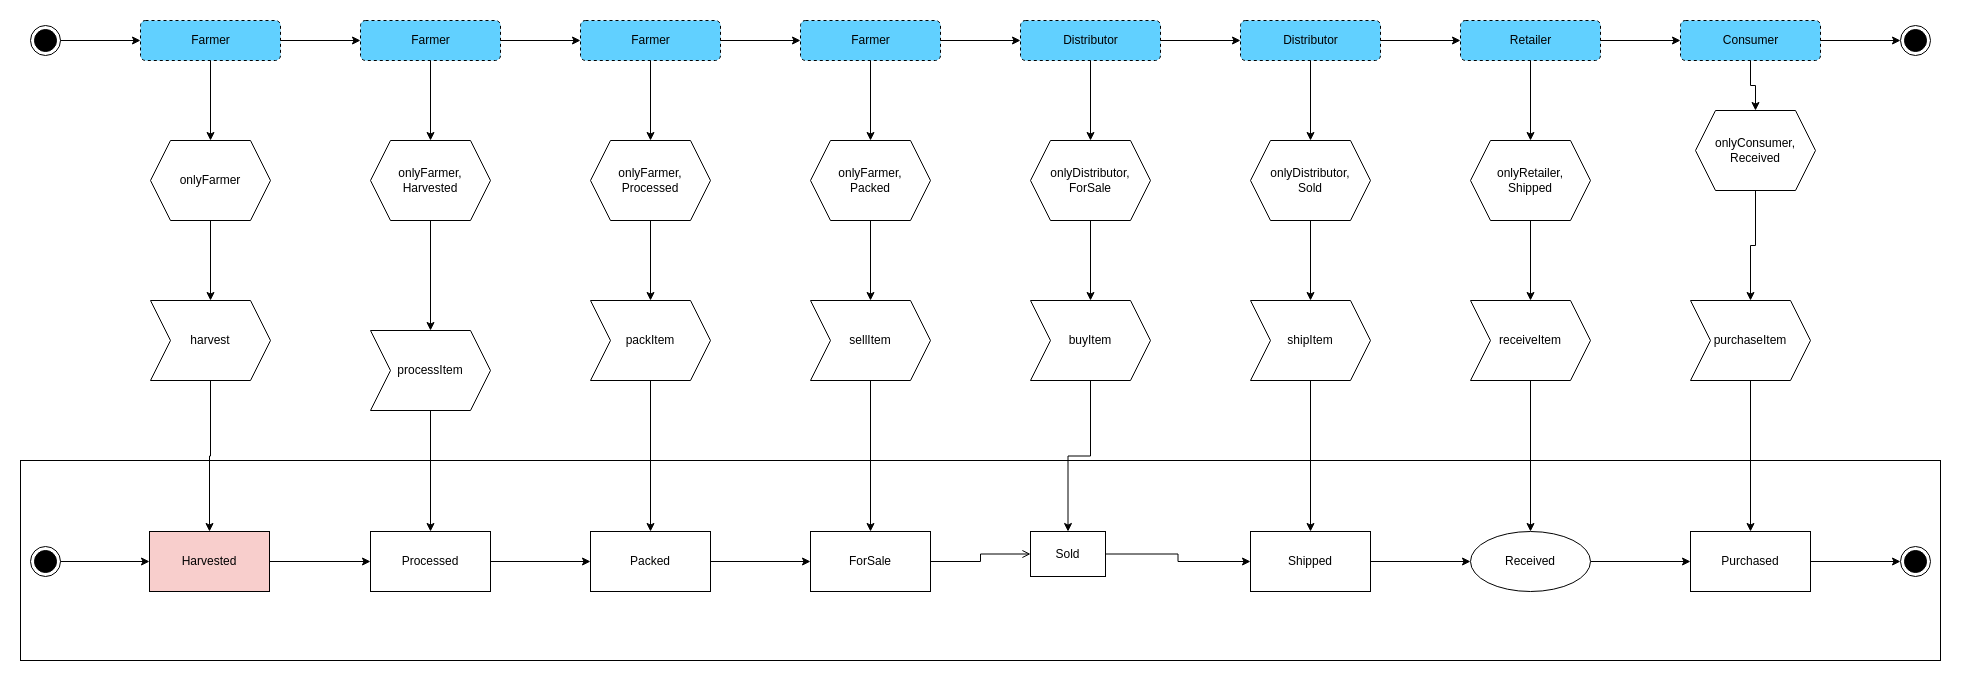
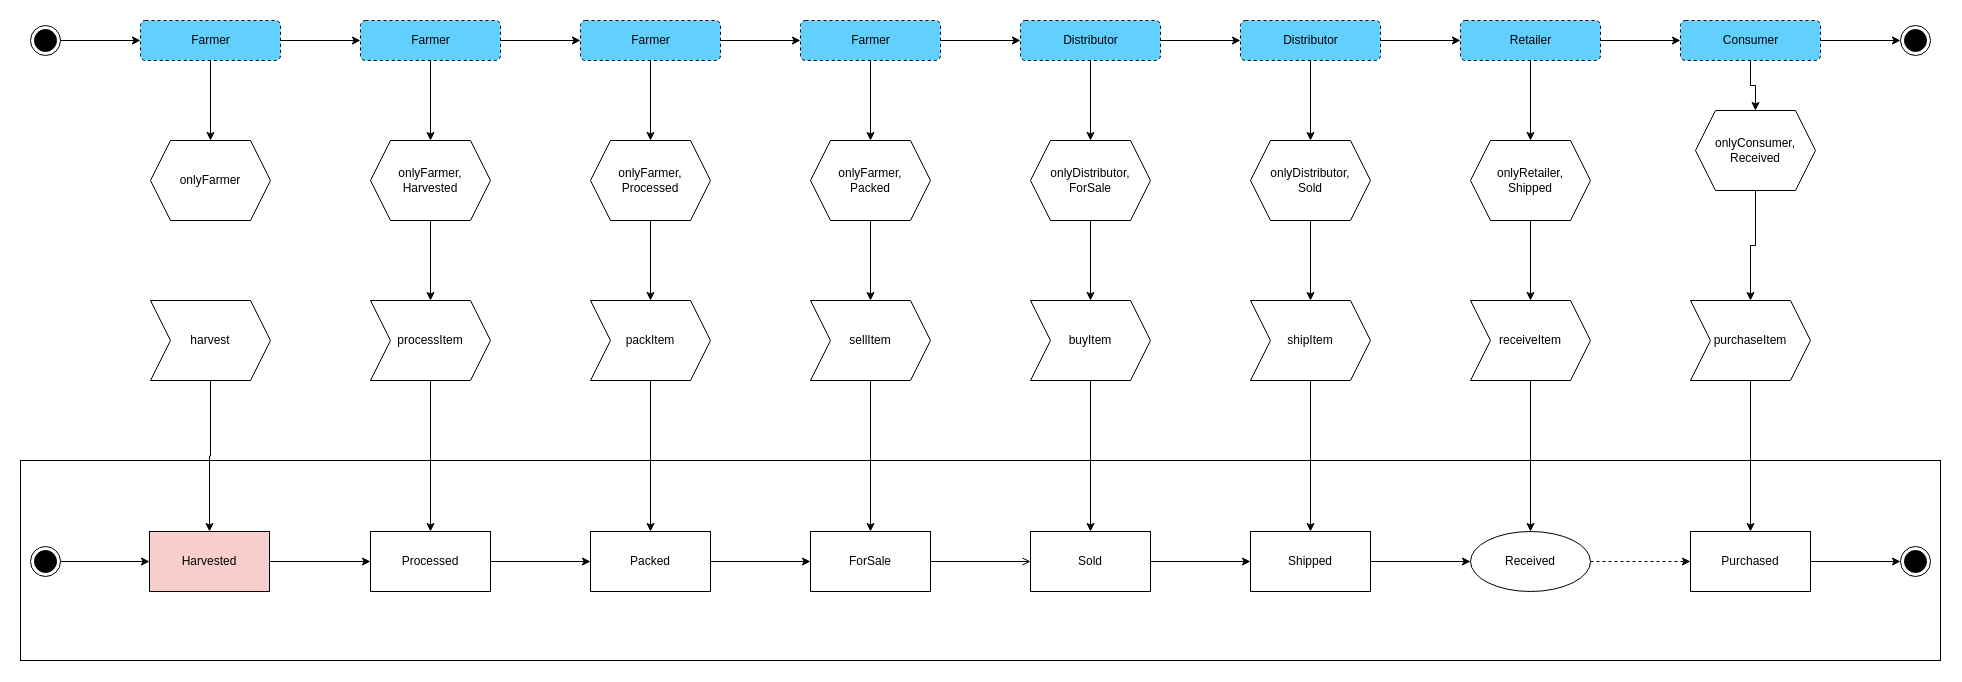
- <mxCell id="14" value="" style="edgeStyle=orthogonalEdgeStyle;rounded=0;orthogonalLoop=1;jettySize=auto;html=1;" edge="1" parent="1" source="15" target="17"><mxGeometry relative="1" as="geometry" /></mxCell>
- <mxCell id="21" value="processItem" style="shape=step;perimeter=stepPerimeter;whiteSpace=wrap;html=1;fixedSize=1;" vertex="1" parent="1"><mxGeometry x="370" y="330" width="120" height="80" as="geometry" /></mxCell>
+ <mxCell id="21" value="processItem" style="shape=step;perimeter=stepPerimeter;whiteSpace=wrap;html=1;fixedSize=1;" vertex="1" parent="1"><mxGeometry x="370" y="300" width="120" height="80" as="geometry" /></mxCell>
- <mxCell id="73" value="Sold" style="rounded=0;whiteSpace=wrap;html=1;" vertex="1" parent="1"><mxGeometry x="1030" y="531" width="75" height="45" as="geometry" /></mxCell>
+ <mxCell id="73" value="Sold" style="rounded=0;whiteSpace=wrap;html=1;" vertex="1" parent="1"><mxGeometry x="1030" y="531" width="120" height="60" as="geometry" /></mxCell>
- <mxCell id="76" value="" style="edgeStyle=orthogonalEdgeStyle;rounded=0;orthogonalLoop=1;jettySize=auto;html=1;" edge="1" parent="1" source="77" target="79"><mxGeometry relative="1" as="geometry" /></mxCell>
+ <mxCell id="76" value="" style="edgeStyle=orthogonalEdgeStyle;rounded=0;orthogonalLoop=1;jettySize=auto;html=1;dashed=1;" edge="1" parent="1" source="77" target="79"><mxGeometry relative="1" as="geometry" /></mxCell>
